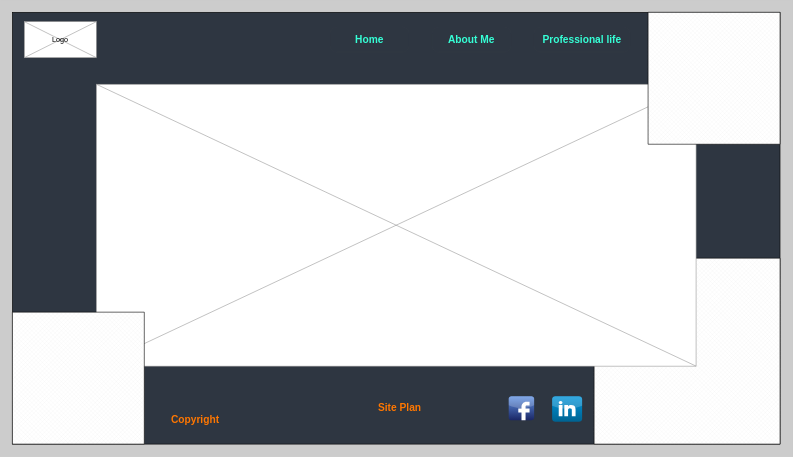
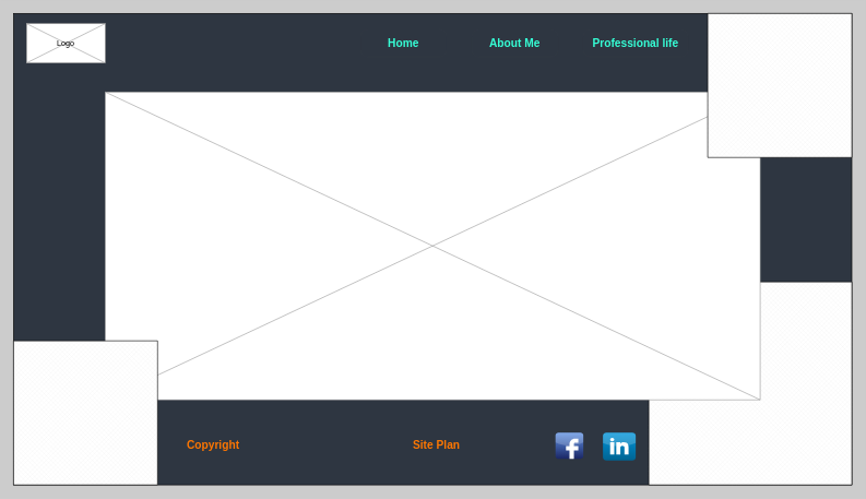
- <mxCell id="16" value="&lt;b&gt;&lt;font color=&quot;#ff7700&quot; style=&quot;font-size: 17px;&quot;&gt;Copyright&lt;/font&gt;&lt;/b&gt;" style="text;html=1;strokeColor=none;fillColor=none;align=center;verticalAlign=middle;whiteSpace=wrap;rounded=0;" vertex="1" parent="1"><mxGeometry x="260" y="686.4" width="130" height="30" as="geometry" /></mxCell>
+ <mxCell id="16" value="&lt;b&gt;&lt;font color=&quot;#ff7700&quot; style=&quot;font-size: 17px;&quot;&gt;Copyright&lt;/font&gt;&lt;/b&gt;" style="text;html=1;strokeColor=none;fillColor=none;align=center;verticalAlign=middle;whiteSpace=wrap;rounded=0;" vertex="1" parent="1"><mxGeometry x="260" y="666.4" width="130" height="30" as="geometry" /></mxCell>
